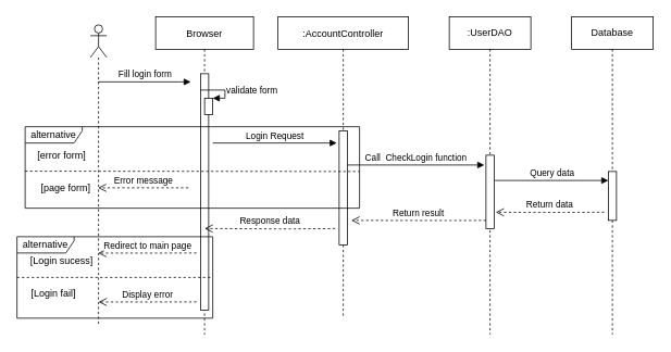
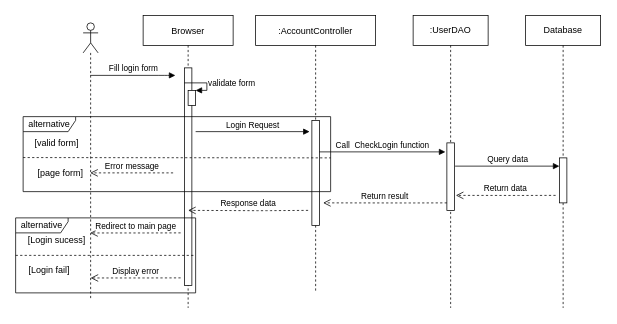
- <mxCell id="12" value="[error form]" style="text;html=1;strokeColor=none;fillColor=none;align=center;verticalAlign=middle;whiteSpace=wrap;rounded=0;" parent="1" vertex="1"><mxGeometry x="40" y="180" width="70" height="20" as="geometry" /></mxCell>
+ <mxCell id="12" value="[valid form]" style="text;html=1;strokeColor=none;fillColor=none;align=center;verticalAlign=middle;whiteSpace=wrap;rounded=0;" parent="1" vertex="1"><mxGeometry x="40" y="180" width="70" height="20" as="geometry" /></mxCell>
